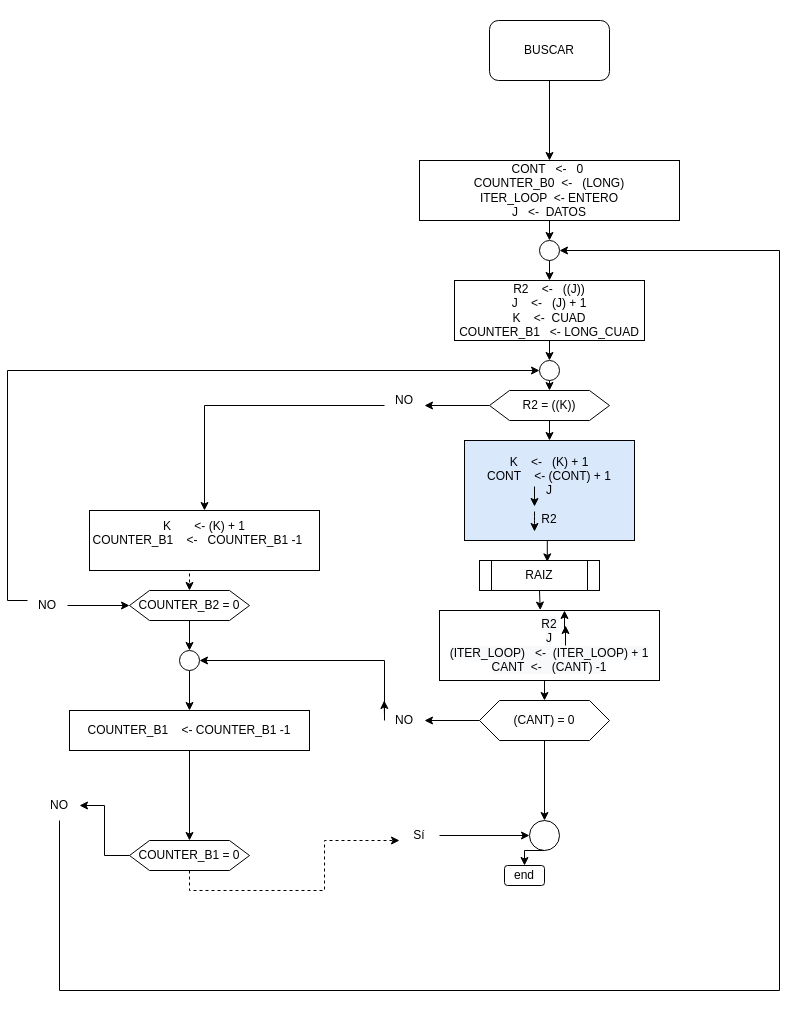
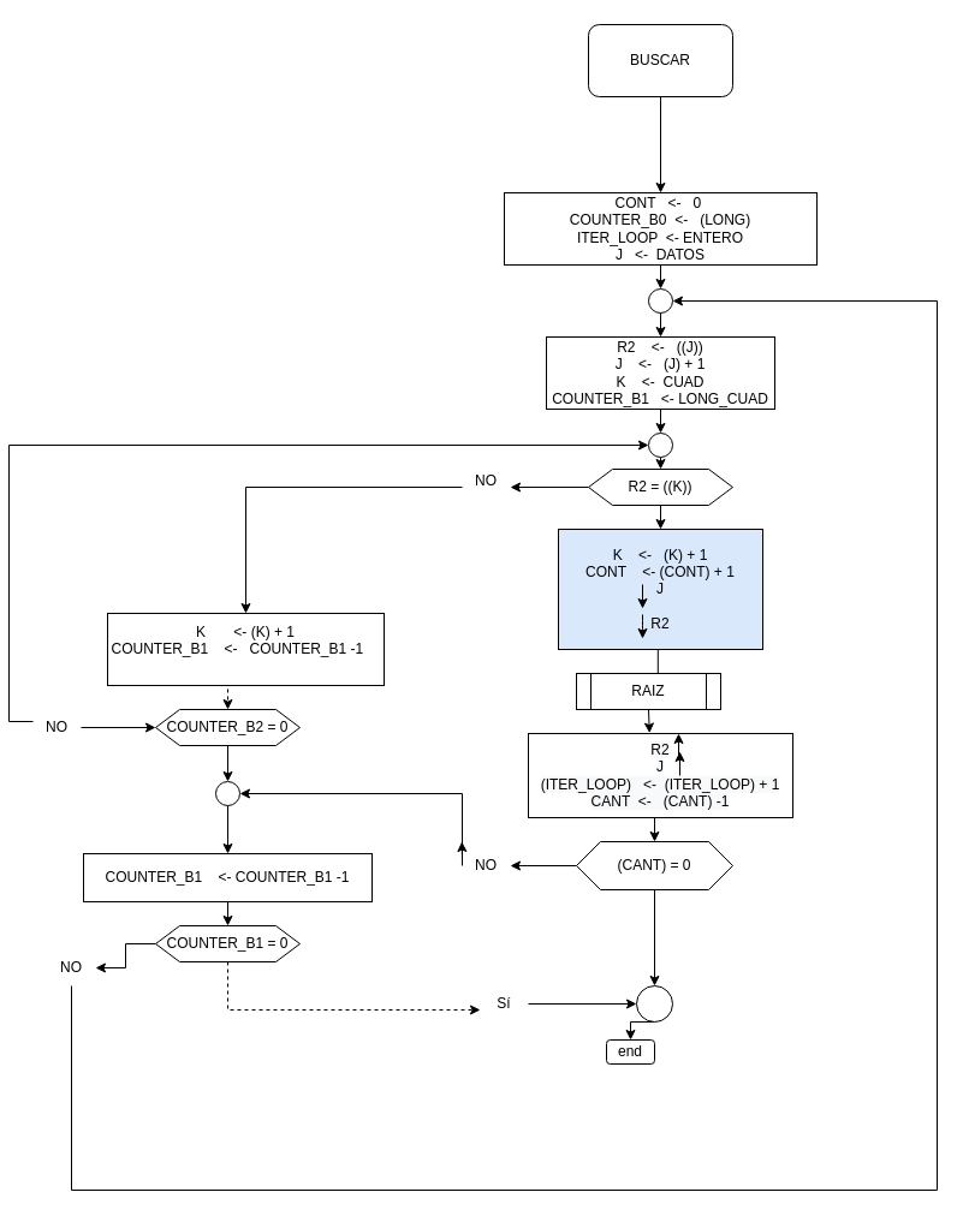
- <mxCell id="9" style="edgeStyle=orthogonalEdgeStyle;rounded=0;orthogonalLoop=1;jettySize=auto;html=1;exitX=0.5;exitY=1;exitDx=0;exitDy=0;entryX=0.565;entryY=0.045;entryDx=0;entryDy=0;entryPerimeter=0;" parent="1" source="10" target="27" edge="1"><mxGeometry relative="1" as="geometry" /></mxCell>
+ <mxCell id="9" style="edgeStyle=orthogonalEdgeStyle;rounded=0;orthogonalLoop=1;jettySize=auto;html=1;exitX=0.5;exitY=1;exitDx=0;exitDy=0;entryX=0.565;entryY=0.045;entryDx=0;entryDy=0;entryPerimeter=0;endArrow=none;" parent="1" source="10" target="27" edge="1"><mxGeometry relative="1" as="geometry" /></mxCell>
- <mxCell id="41" value="COUNTER_B1 = 0" style="shape=hexagon;perimeter=hexagonPerimeter2;whiteSpace=wrap;html=1;fixedSize=1;" parent="1" vertex="1"><mxGeometry x="122" y="840" width="120" height="30" as="geometry" /></mxCell>
+ <mxCell id="41" value="COUNTER_B1 = 0" style="shape=hexagon;perimeter=hexagonPerimeter2;whiteSpace=wrap;html=1;fixedSize=1;" parent="1" vertex="1"><mxGeometry x="122" y="770" width="120" height="30" as="geometry" /></mxCell>
